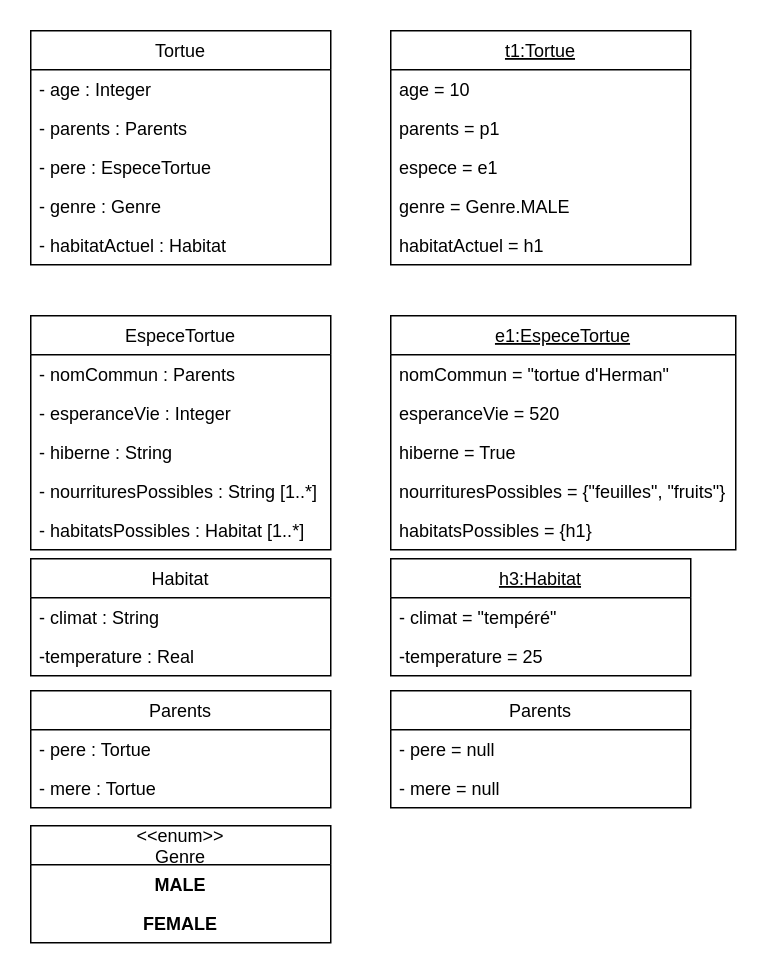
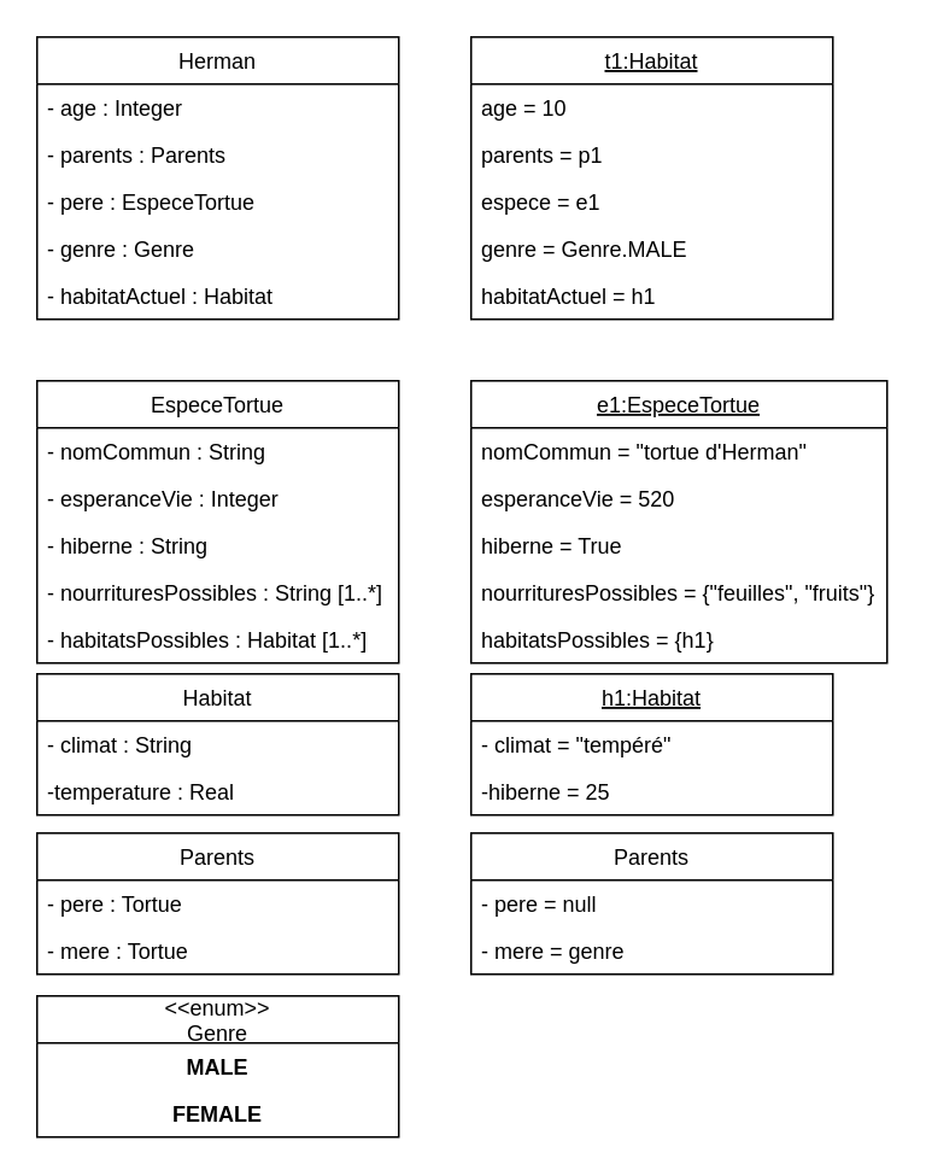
- <mxCell id="2" value="Tortue" style="swimlane;fontStyle=0;childLayout=stackLayout;horizontal=1;startSize=26;fillColor=none;horizontalStack=0;resizeParent=1;resizeParentMax=0;resizeLast=0;collapsible=1;marginBottom=0;" vertex="1" parent="1"><mxGeometry x="20" y="20" width="200" height="156" as="geometry" /></mxCell>
+ <mxCell id="2" value="Herman" style="swimlane;fontStyle=0;childLayout=stackLayout;horizontal=1;startSize=26;fillColor=none;horizontalStack=0;resizeParent=1;resizeParentMax=0;resizeLast=0;collapsible=1;marginBottom=0;" vertex="1" parent="1"><mxGeometry x="20" y="20" width="200" height="156" as="geometry" /></mxCell>
- <mxCell id="23" value="t1:Tortue" style="swimlane;fontStyle=4;childLayout=stackLayout;horizontal=1;startSize=26;fillColor=none;horizontalStack=0;resizeParent=1;resizeParentMax=0;resizeLast=0;collapsible=1;marginBottom=0;" vertex="1" parent="1"><mxGeometry x="260" y="20" width="200" height="156" as="geometry" /></mxCell>
+ <mxCell id="23" value="t1:Habitat" style="swimlane;fontStyle=4;childLayout=stackLayout;horizontal=1;startSize=26;fillColor=none;horizontalStack=0;resizeParent=1;resizeParentMax=0;resizeLast=0;collapsible=1;marginBottom=0;" vertex="1" parent="1"><mxGeometry x="260" y="20" width="200" height="156" as="geometry" /></mxCell>
- <mxCell id="9" value="- nomCommun : Parents" style="text;strokeColor=none;fillColor=none;align=left;verticalAlign=top;spacingLeft=4;spacingRight=4;overflow=hidden;rotatable=0;points=[[0,0.5],[1,0.5]];portConstraint=eastwest;" vertex="1" parent="8"><mxGeometry y="26" width="200" height="26" as="geometry" /></mxCell>
+ <mxCell id="9" value="- nomCommun : String" style="text;strokeColor=none;fillColor=none;align=left;verticalAlign=top;spacingLeft=4;spacingRight=4;overflow=hidden;rotatable=0;points=[[0,0.5],[1,0.5]];portConstraint=eastwest;" vertex="1" parent="8"><mxGeometry y="26" width="200" height="26" as="geometry" /></mxCell>
- <mxCell id="35" value="h3:Habitat" style="swimlane;fontStyle=4;childLayout=stackLayout;horizontal=1;startSize=26;fillColor=none;horizontalStack=0;resizeParent=1;resizeParentMax=0;resizeLast=0;collapsible=1;marginBottom=0;" vertex="1" parent="1"><mxGeometry x="260" y="372" width="200" height="78" as="geometry" /></mxCell>
+ <mxCell id="35" value="h1:Habitat" style="swimlane;fontStyle=4;childLayout=stackLayout;horizontal=1;startSize=26;fillColor=none;horizontalStack=0;resizeParent=1;resizeParentMax=0;resizeLast=0;collapsible=1;marginBottom=0;" vertex="1" parent="1"><mxGeometry x="260" y="372" width="200" height="78" as="geometry" /></mxCell>
- <mxCell id="37" value="-temperature = 25" style="text;strokeColor=none;fillColor=none;align=left;verticalAlign=top;spacingLeft=4;spacingRight=4;overflow=hidden;rotatable=0;points=[[0,0.5],[1,0.5]];portConstraint=eastwest;" vertex="1" parent="35"><mxGeometry y="52" width="200" height="26" as="geometry" /></mxCell>
+ <mxCell id="37" value="-hiberne = 25" style="text;strokeColor=none;fillColor=none;align=left;verticalAlign=top;spacingLeft=4;spacingRight=4;overflow=hidden;rotatable=0;points=[[0,0.5],[1,0.5]];portConstraint=eastwest;" vertex="1" parent="35"><mxGeometry y="52" width="200" height="26" as="geometry" /></mxCell>
- <mxCell id="40" value="- mere = null" style="text;strokeColor=none;fillColor=none;align=left;verticalAlign=top;spacingLeft=4;spacingRight=4;overflow=hidden;rotatable=0;points=[[0,0.5],[1,0.5]];portConstraint=eastwest;" vertex="1" parent="38"><mxGeometry y="52" width="200" height="26" as="geometry" /></mxCell>
+ <mxCell id="40" value="- mere = genre" style="text;strokeColor=none;fillColor=none;align=left;verticalAlign=top;spacingLeft=4;spacingRight=4;overflow=hidden;rotatable=0;points=[[0,0.5],[1,0.5]];portConstraint=eastwest;" vertex="1" parent="38"><mxGeometry y="52" width="200" height="26" as="geometry" /></mxCell>
